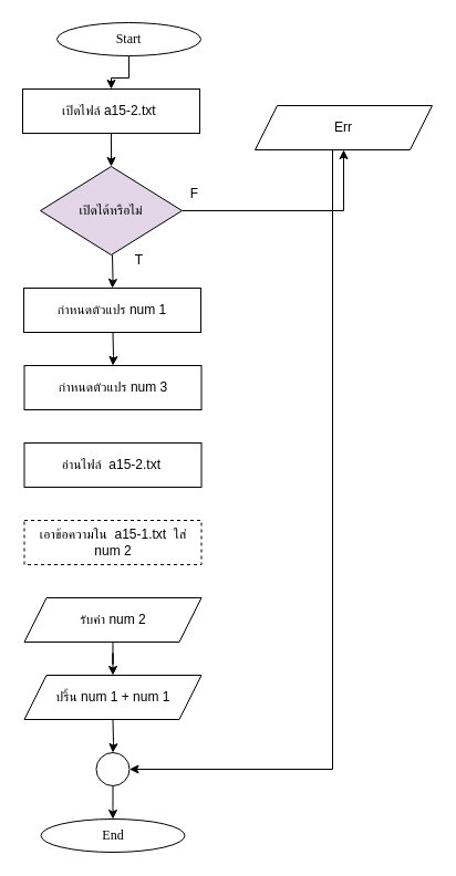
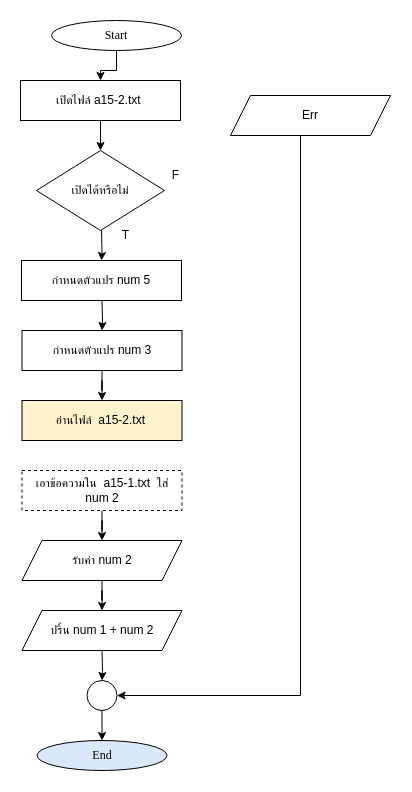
- <mxCell id="8" value="เปิดได้หรือไม่" style="rhombus;whiteSpace=wrap;html=1;fillColor=#e1d5e7;" vertex="1" parent="1"><mxGeometry x="36" y="150" width="128" height="80" as="geometry" /></mxCell>
+ <mxCell id="8" value="เปิดได้หรือไม่" style="rhombus;whiteSpace=wrap;html=1;" vertex="1" parent="1"><mxGeometry x="36" y="150" width="128" height="80" as="geometry" /></mxCell>
- <mxCell id="7" value="" style="edgeStyle=orthogonalEdgeStyle;rounded=0;orthogonalLoop=1;jettySize=auto;html=1;" edge="1" parent="1" source="8" target="16"><mxGeometry relative="1" as="geometry" /></mxCell>
- <mxCell id="21" value="กำหนดตัวแปร num 1" style="rounded=0;whiteSpace=wrap;html=1;" vertex="1" parent="1"><mxGeometry x="21" y="260" width="160" height="40" as="geometry" /></mxCell>
+ <mxCell id="21" value="กำหนดตัวแปร num 5" style="rounded=0;whiteSpace=wrap;html=1;" vertex="1" parent="1"><mxGeometry x="21" y="260" width="160" height="40" as="geometry" /></mxCell>
+ <mxCell id="9" value="" style="edgeStyle=orthogonalEdgeStyle;rounded=0;orthogonalLoop=1;jettySize=auto;html=1;" edge="1" parent="1" source="10" target="11"><mxGeometry relative="1" as="geometry" /></mxCell>
- <mxCell id="11" value="อ่านไฟล์&amp;nbsp;&amp;nbsp;a15-2.txt&amp;nbsp;" style="rounded=0;whiteSpace=wrap;html=1;" vertex="1" parent="1"><mxGeometry x="21.5" y="400" width="160" height="40" as="geometry" /></mxCell>
+ <mxCell id="11" value="อ่านไฟล์&amp;nbsp;&amp;nbsp;a15-2.txt&amp;nbsp;" style="rounded=0;whiteSpace=wrap;html=1;fillColor=#fff2cc;" vertex="1" parent="1"><mxGeometry x="21.5" y="400" width="160" height="40" as="geometry" /></mxCell>
+ <mxCell id="12" value="" style="edgeStyle=orthogonalEdgeStyle;rounded=0;orthogonalLoop=1;jettySize=auto;html=1;" edge="1" parent="1" source="13" target="23"><mxGeometry relative="1" as="geometry" /></mxCell>
- <mxCell id="24" value="ปริ้น num 1 + num 1" style="rounded=0;whiteSpace=wrap;html=1;shape=parallelogram;perimeter=parallelogramPerimeter;fixedSize=1;" vertex="1" parent="1"><mxGeometry x="21.5" y="610" width="160" height="40" as="geometry" /></mxCell>
+ <mxCell id="24" value="ปริ้น num 1 + num 2" style="rounded=0;whiteSpace=wrap;html=1;shape=parallelogram;perimeter=parallelogramPerimeter;fixedSize=1;" vertex="1" parent="1"><mxGeometry x="21.5" y="610" width="160" height="40" as="geometry" /></mxCell>
- <mxCell id="17" value="&lt;font data-font-src=&quot;https://fonts.googleapis.com/css?family=Sarabun&quot; face=&quot;Sarabun&quot;&gt;End&lt;/font&gt;" style="ellipse;whiteSpace=wrap;html=1;" vertex="1" parent="1"><mxGeometry x="36.5" y="740" width="130" height="30" as="geometry" /></mxCell>
+ <mxCell id="17" value="&lt;font data-font-src=&quot;https://fonts.googleapis.com/css?family=Sarabun&quot; face=&quot;Sarabun&quot;&gt;End&lt;/font&gt;" style="ellipse;whiteSpace=wrap;html=1;fillColor=#dae8fc;" vertex="1" parent="1"><mxGeometry x="36.5" y="740" width="130" height="30" as="geometry" /></mxCell>
